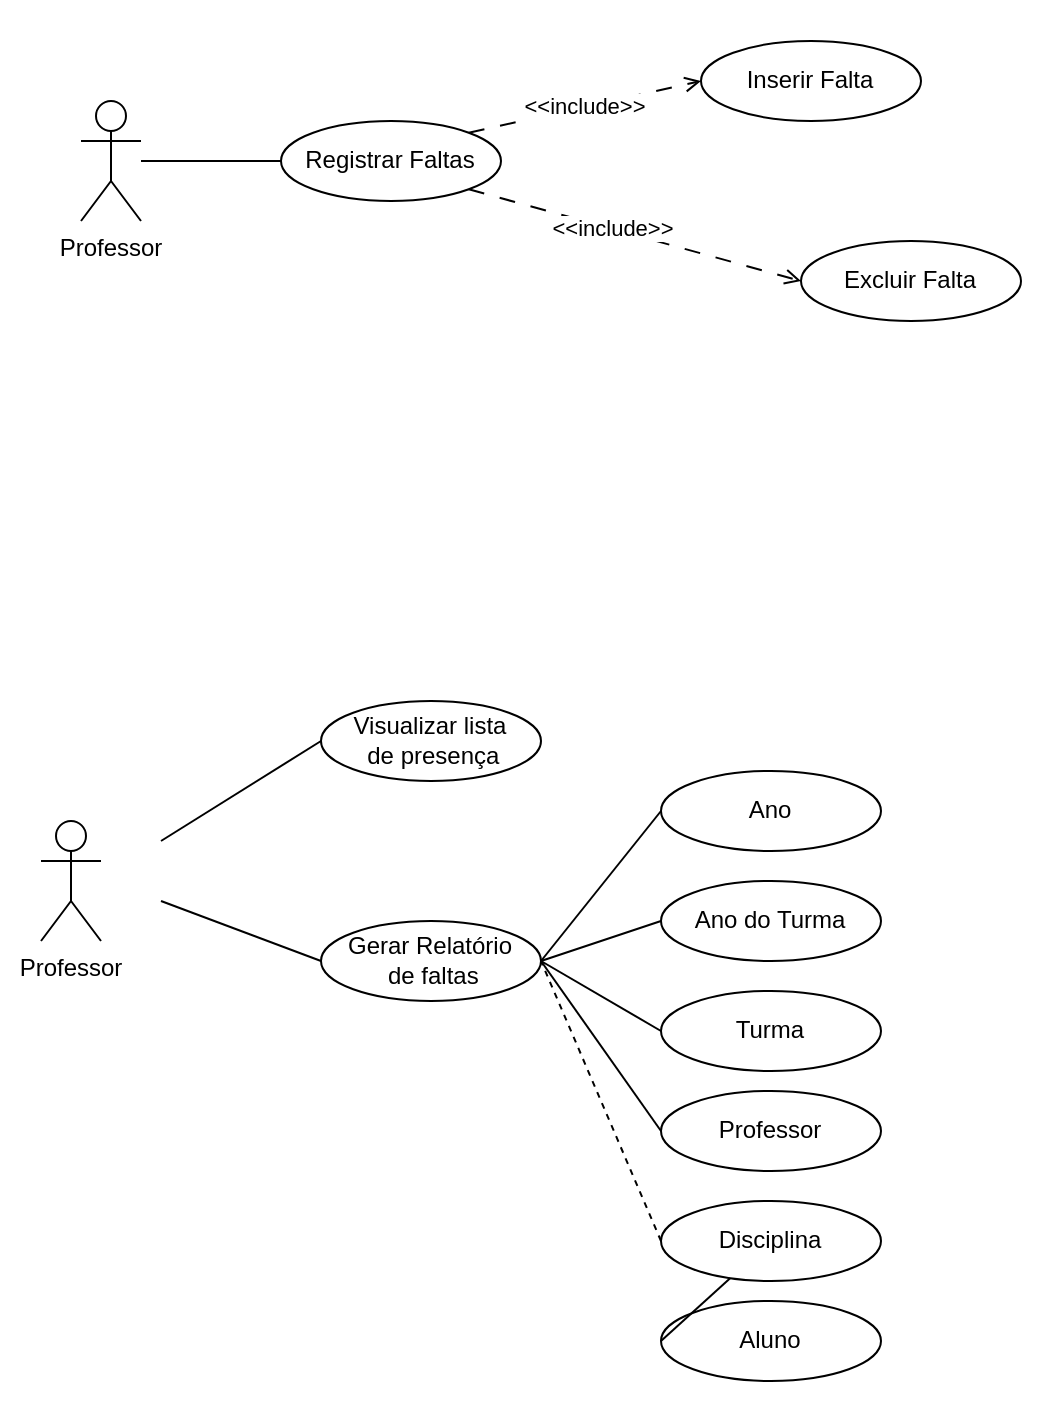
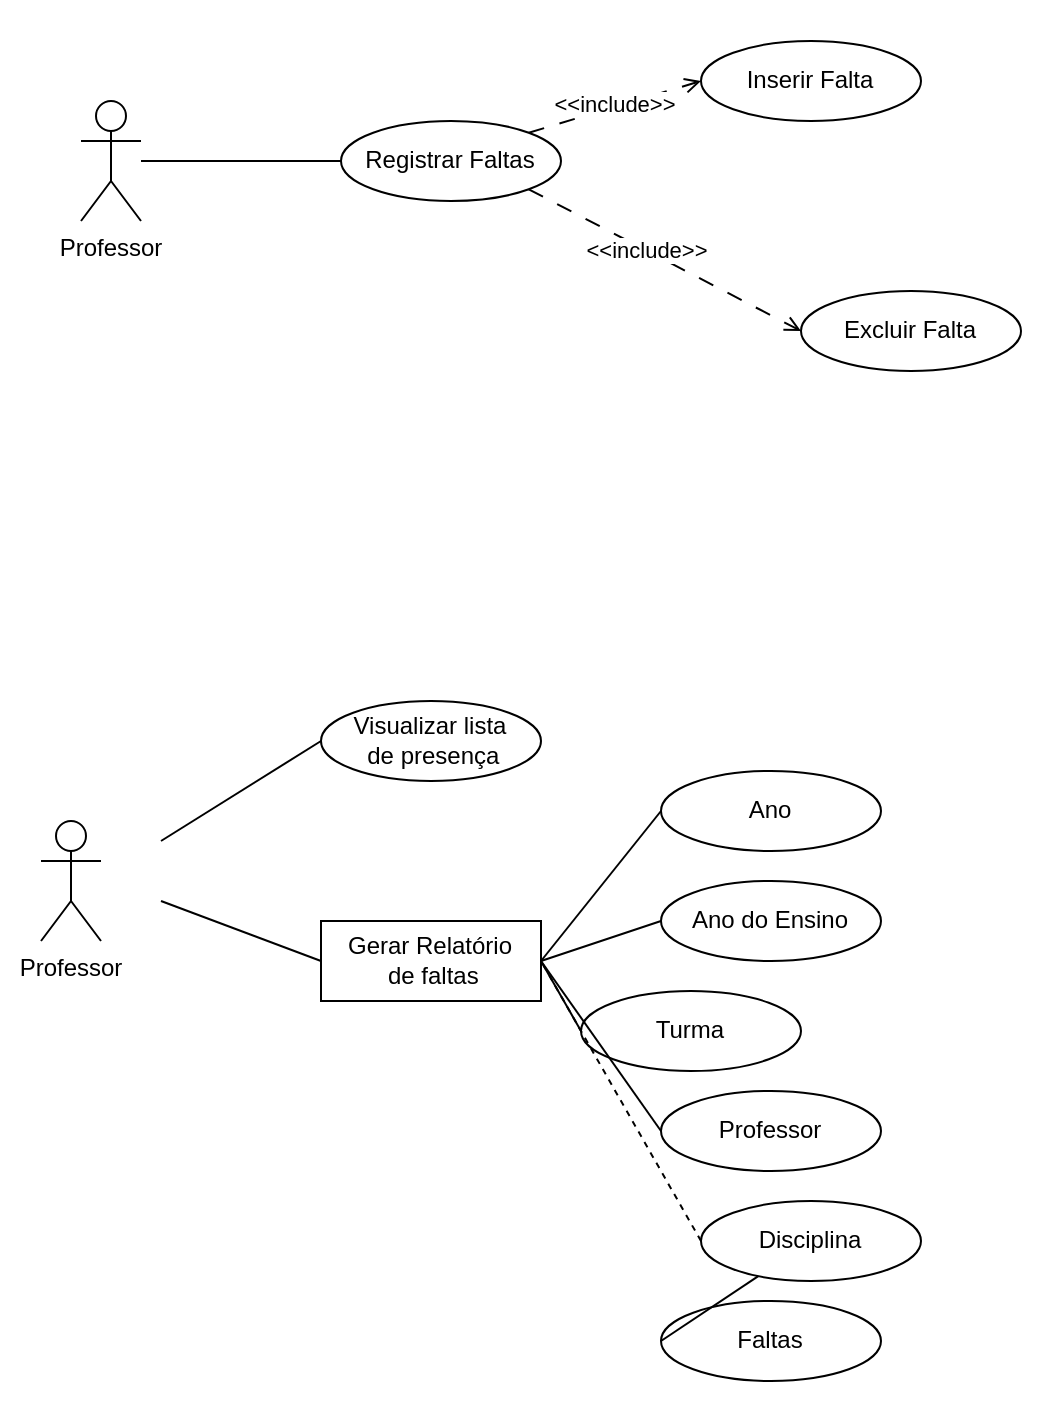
- <mxCell id="4" value="Registrar Faltas" style="ellipse;whiteSpace=wrap;html=1;" vertex="1" parent="1"><mxGeometry x="140" y="60" width="110" height="40" as="geometry" /></mxCell>
+ <mxCell id="4" value="Registrar Faltas" style="ellipse;whiteSpace=wrap;html=1;" vertex="1" parent="1"><mxGeometry x="170" y="60" width="110" height="40" as="geometry" /></mxCell>
- <mxCell id="6" value="Excluir Falta" style="ellipse;whiteSpace=wrap;html=1;" vertex="1" parent="1"><mxGeometry x="400" y="120" width="110" height="40" as="geometry" /></mxCell>
+ <mxCell id="6" value="Excluir Falta" style="ellipse;whiteSpace=wrap;html=1;" vertex="1" parent="1"><mxGeometry x="400" y="145" width="110" height="40" as="geometry" /></mxCell>
- <mxCell id="11" value="Ano do Turma" style="ellipse;whiteSpace=wrap;html=1;" vertex="1" parent="1"><mxGeometry x="330" y="440" width="110" height="40" as="geometry" /></mxCell>
+ <mxCell id="11" value="Ano do Ensino" style="ellipse;whiteSpace=wrap;html=1;" vertex="1" parent="1"><mxGeometry x="330" y="440" width="110" height="40" as="geometry" /></mxCell>
- <mxCell id="9" value="Gerar Relatório&lt;br&gt;&amp;nbsp;de faltas" style="ellipse;whiteSpace=wrap;html=1;" vertex="1" parent="1"><mxGeometry x="160" y="460" width="110" height="40" as="geometry" /></mxCell>
+ <mxCell id="9" value="Gerar Relatório&lt;br&gt;&amp;nbsp;de faltas" style="whiteSpace=wrap;html=1;rounded=0;" vertex="1" parent="1"><mxGeometry x="160" y="460" width="110" height="40" as="geometry" /></mxCell>
- <mxCell id="16" value="Turma" style="ellipse;whiteSpace=wrap;html=1;" vertex="1" parent="1"><mxGeometry x="330" y="495" width="110" height="40" as="geometry" /></mxCell>
+ <mxCell id="16" value="Turma" style="ellipse;whiteSpace=wrap;html=1;" vertex="1" parent="1"><mxGeometry x="290" y="495" width="110" height="40" as="geometry" /></mxCell>
- <mxCell id="18" value="Disciplina" style="ellipse;whiteSpace=wrap;html=1;" vertex="1" parent="1"><mxGeometry x="330" y="600" width="110" height="40" as="geometry" /></mxCell>
+ <mxCell id="18" value="Disciplina" style="ellipse;whiteSpace=wrap;html=1;" vertex="1" parent="1"><mxGeometry x="350" y="600" width="110" height="40" as="geometry" /></mxCell>
- <mxCell id="19" value="Aluno" style="ellipse;whiteSpace=wrap;html=1;" vertex="1" parent="1"><mxGeometry x="330" y="650" width="110" height="40" as="geometry" /></mxCell>
+ <mxCell id="19" value="Faltas" style="ellipse;whiteSpace=wrap;html=1;" vertex="1" parent="1"><mxGeometry x="330" y="650" width="110" height="40" as="geometry" /></mxCell>
